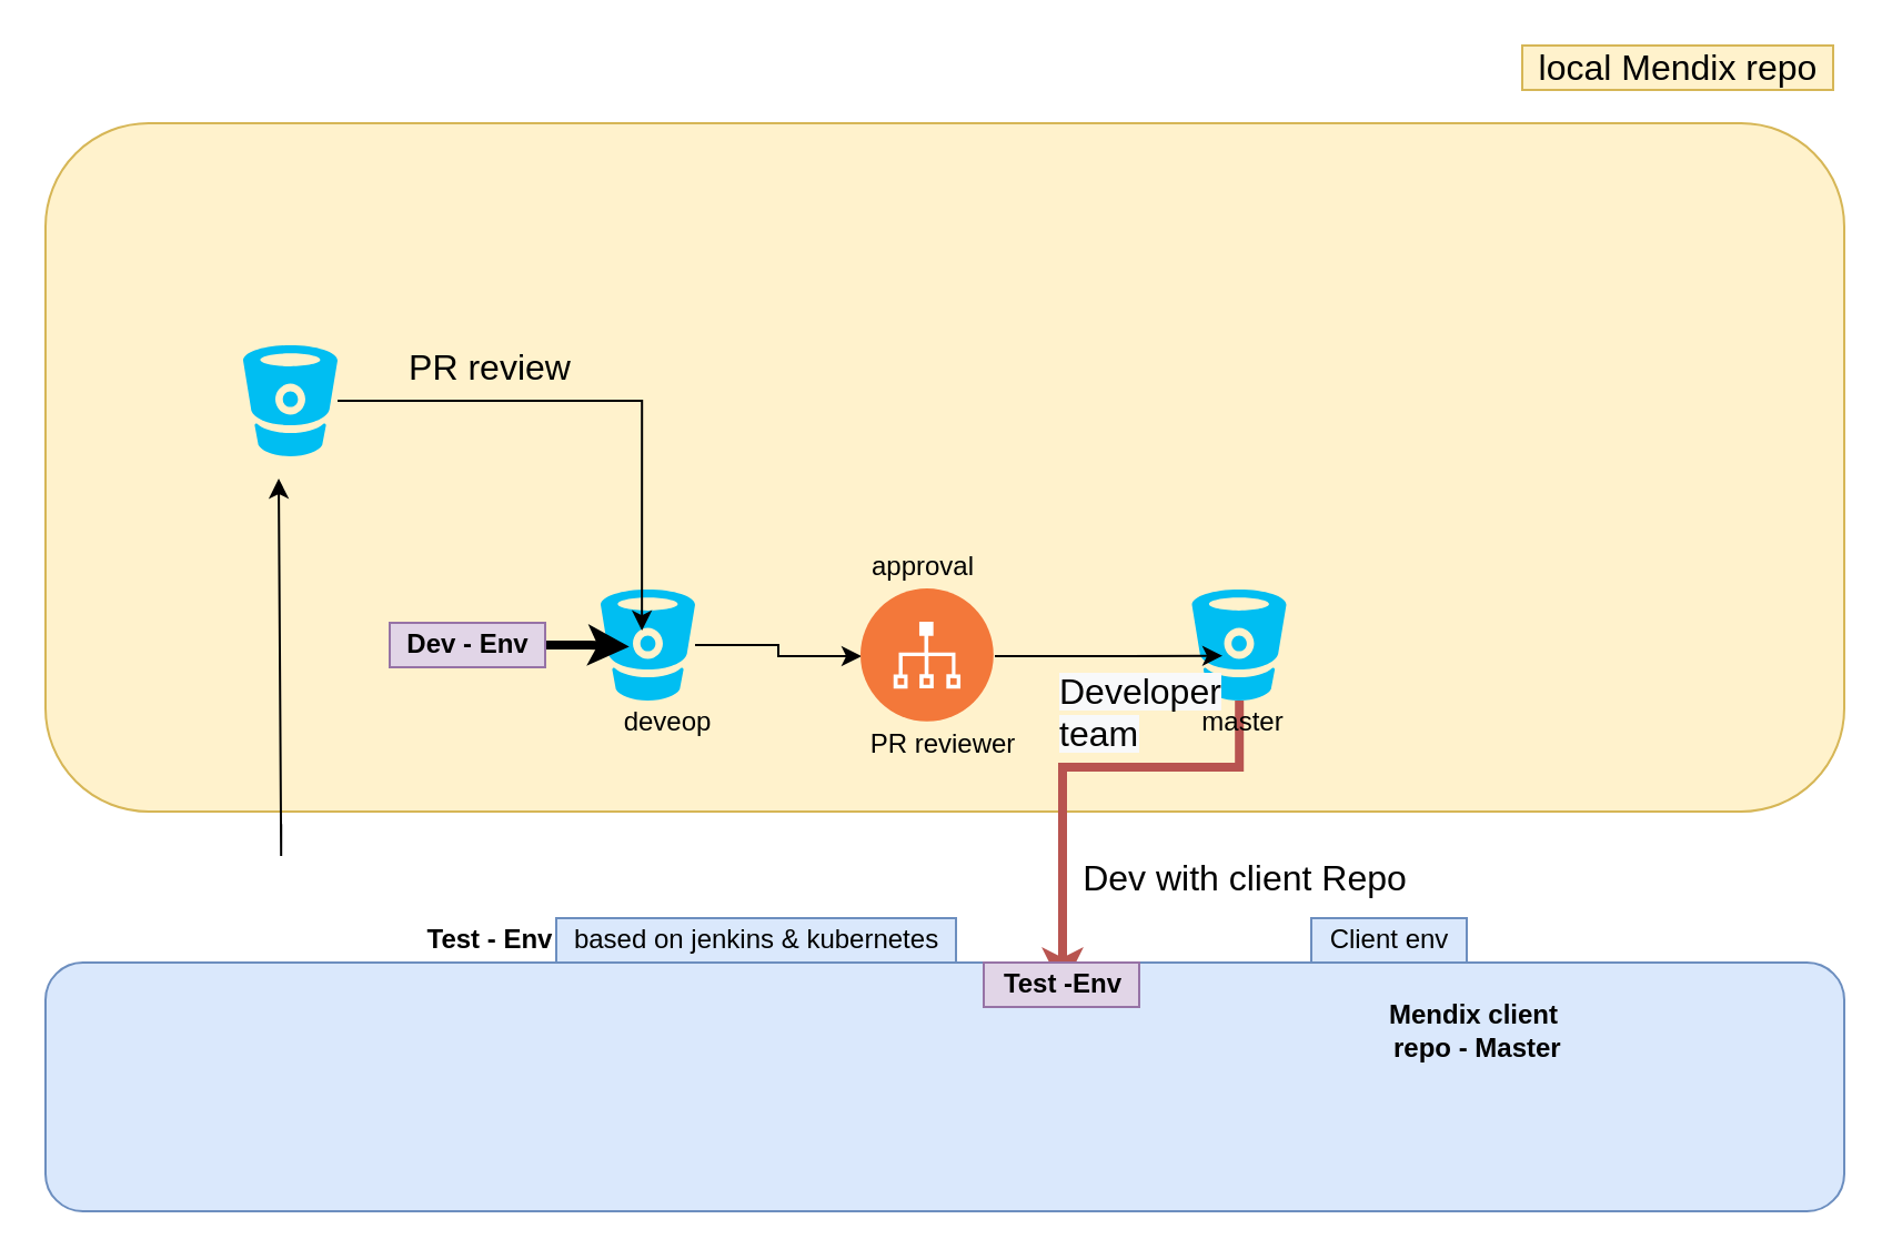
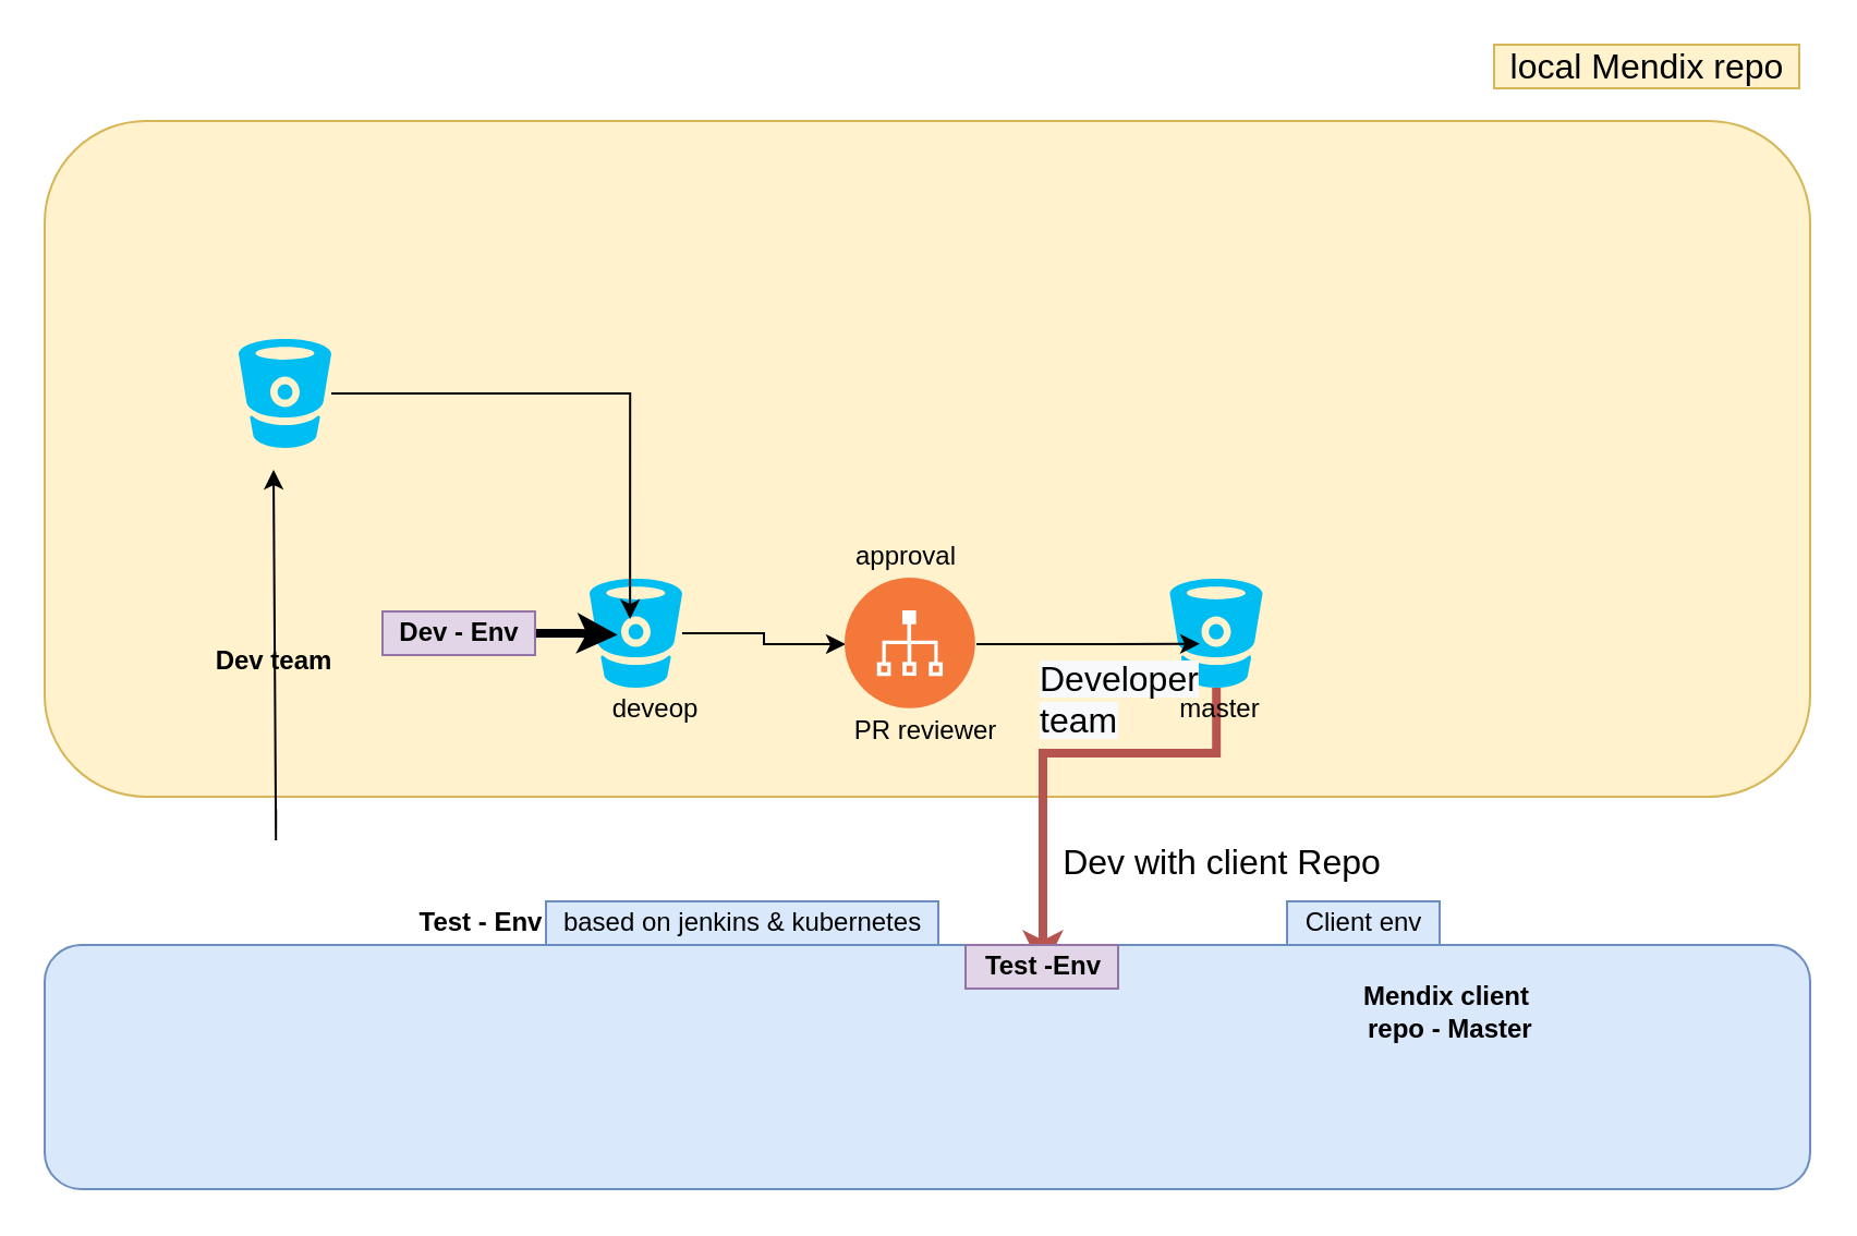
- <mxCell id="28" value="PR review" style="text;html=1;align=center;verticalAlign=middle;resizable=0;points=[];autosize=1;strokeColor=none;fillColor=none;fontSize=16;" vertex="1" parent="1"><mxGeometry x="175" y="155" width="90" height="20" as="geometry" /></mxCell>
+ <mxCell id="6" value="Dev team&lt;br&gt;&lt;br&gt;" style="text;html=1;align=center;verticalAlign=middle;resizable=0;points=[];autosize=1;strokeColor=none;fillColor=none;fontStyle=1" vertex="1" parent="1"><mxGeometry x="90" y="295" width="70" height="30" as="geometry" /></mxCell>
